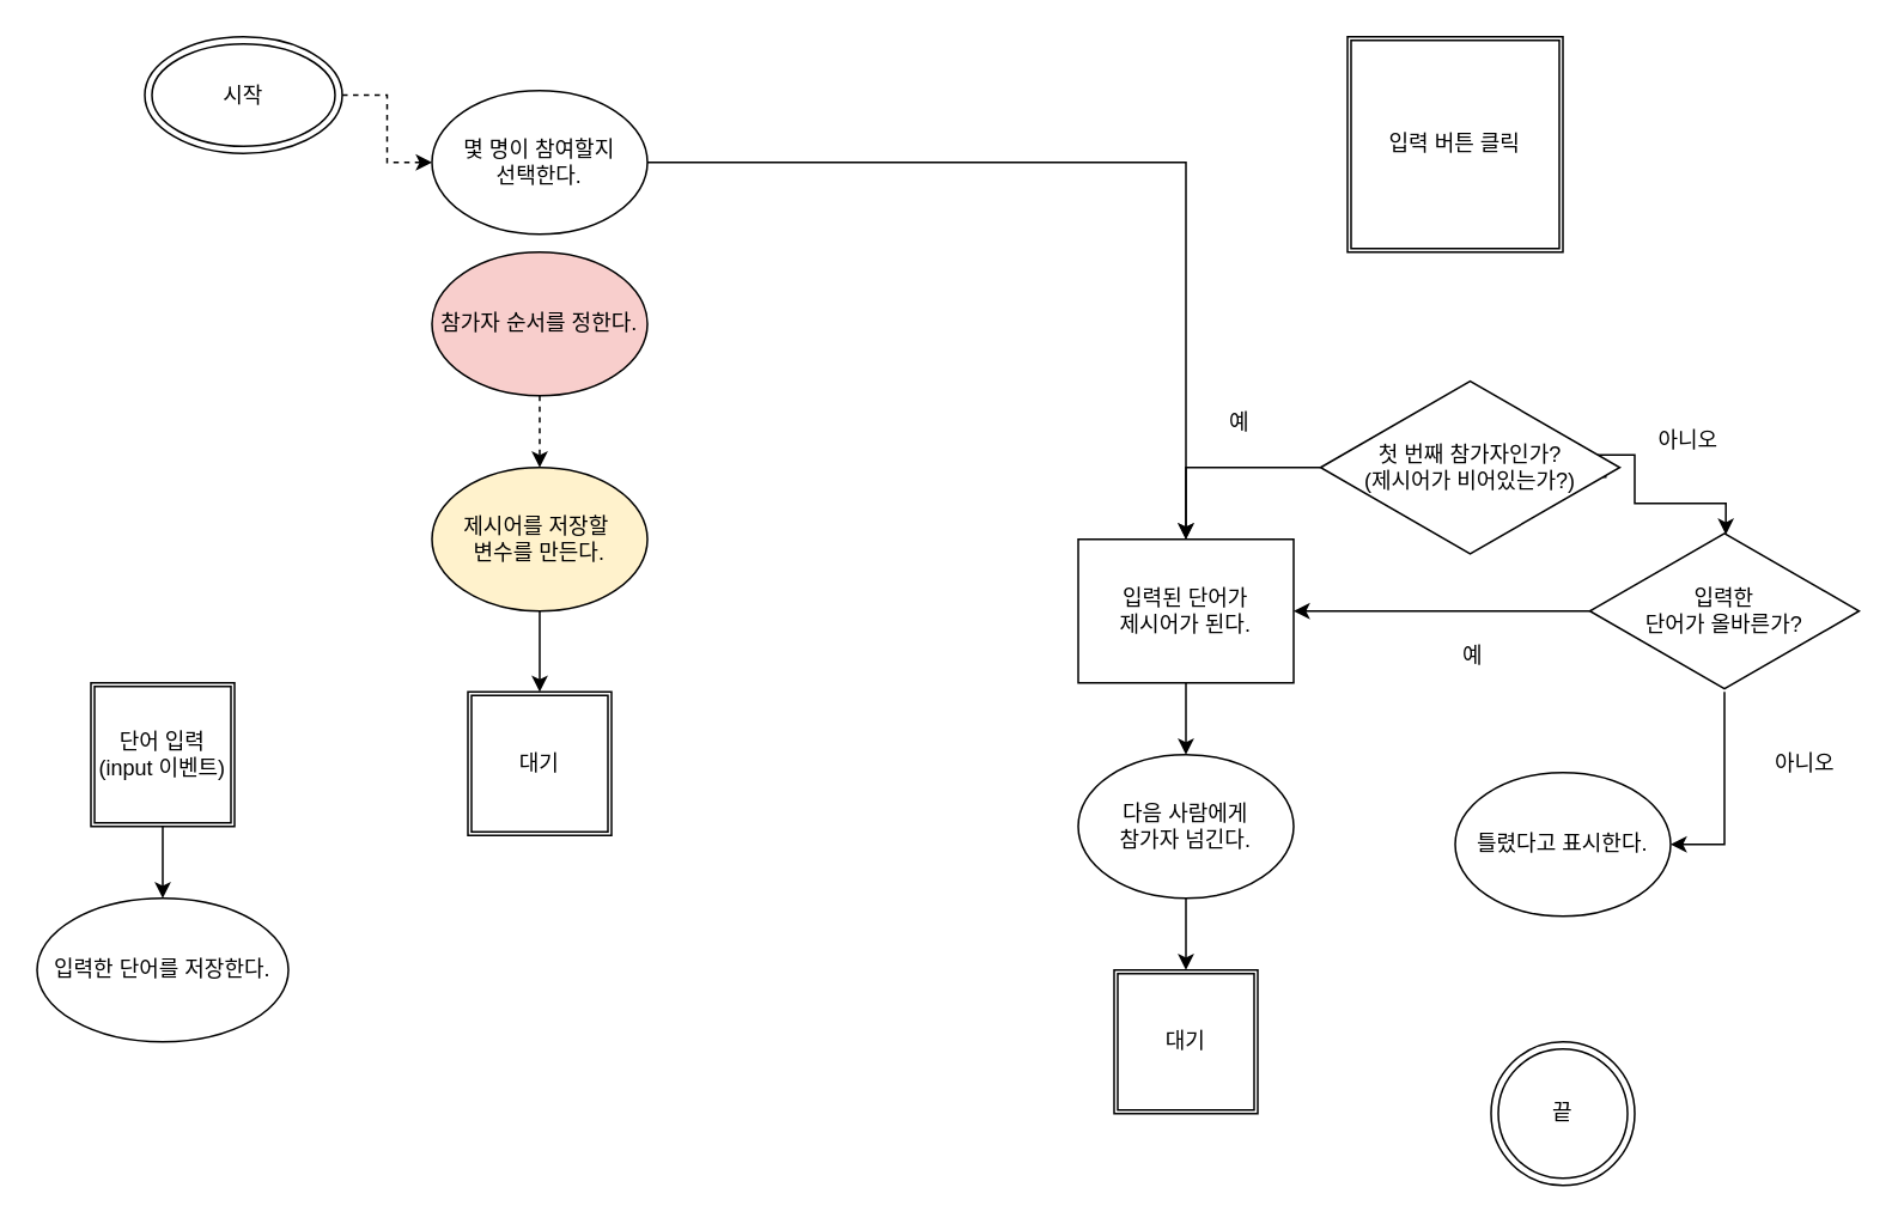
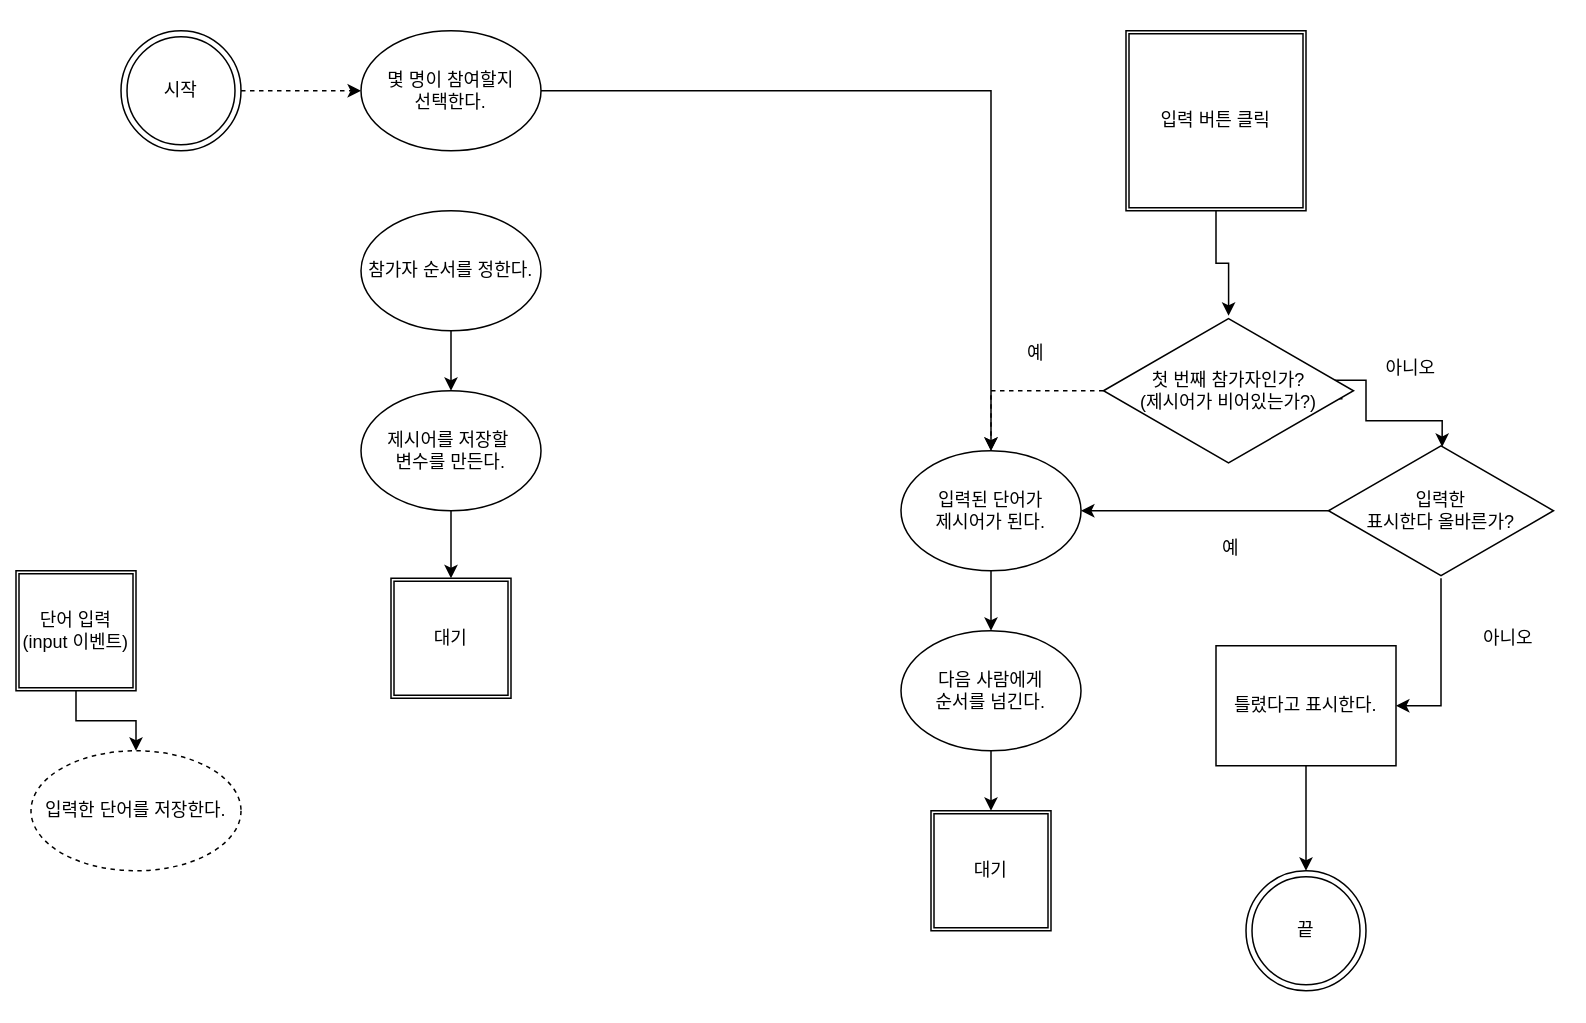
- <mxCell id="3" value="시작" style="ellipse;shape=doubleEllipse;whiteSpace=wrap;html=1;aspect=fixed;" parent="1" vertex="1"><mxGeometry x="80" y="20" width="110" height="65" as="geometry" /></mxCell>
+ <mxCell id="3" value="시작" style="ellipse;shape=doubleEllipse;whiteSpace=wrap;html=1;aspect=fixed;" parent="1" vertex="1"><mxGeometry x="80" y="20" width="80" height="80" as="geometry" /></mxCell>
- <mxCell id="7" value="몇 명이 참여할지&lt;br&gt;선택한다." style="ellipse;whiteSpace=wrap;html=1;" parent="1" vertex="1"><mxGeometry x="240" y="50" width="120" height="80" as="geometry" /></mxCell>
+ <mxCell id="7" value="몇 명이 참여할지&lt;br&gt;선택한다." style="ellipse;whiteSpace=wrap;html=1;" parent="1" vertex="1"><mxGeometry x="240" y="20" width="120" height="80" as="geometry" /></mxCell>
+ <mxCell id="9" style="edgeStyle=orthogonalEdgeStyle;rounded=0;orthogonalLoop=1;jettySize=auto;html=1;" parent="1" source="10" target="18" edge="1"><mxGeometry relative="1" as="geometry" /></mxCell>
- <mxCell id="5" value="참가자 순서를 정한다." style="ellipse;whiteSpace=wrap;html=1;fillColor=#f8cecc;" parent="1" vertex="1"><mxGeometry x="240" y="140" width="120" height="80" as="geometry" /></mxCell>
+ <mxCell id="5" value="참가자 순서를 정한다." style="ellipse;whiteSpace=wrap;html=1;" parent="1" vertex="1"><mxGeometry x="240" y="140" width="120" height="80" as="geometry" /></mxCell>
- <mxCell id="4" value="" style="edgeStyle=orthogonalEdgeStyle;rounded=0;orthogonalLoop=1;jettySize=auto;html=1;dashed=1;" parent="1" source="5" target="30" edge="1"><mxGeometry relative="1" as="geometry" /></mxCell>
+ <mxCell id="4" value="" style="edgeStyle=orthogonalEdgeStyle;rounded=0;orthogonalLoop=1;jettySize=auto;html=1;" parent="1" source="5" target="30" edge="1"><mxGeometry relative="1" as="geometry" /></mxCell>
- <mxCell id="16" style="edgeStyle=orthogonalEdgeStyle;rounded=0;orthogonalLoop=1;jettySize=auto;html=1;entryX=0.5;entryY=0;entryDx=0;entryDy=0;" parent="1" source="18" target="12" edge="1"><mxGeometry relative="1" as="geometry" /></mxCell>
+ <mxCell id="16" style="edgeStyle=orthogonalEdgeStyle;rounded=0;orthogonalLoop=1;jettySize=auto;html=1;entryX=0.5;entryY=0;entryDx=0;entryDy=0;dashed=1;" parent="1" source="18" target="12" edge="1"><mxGeometry relative="1" as="geometry" /></mxCell>
- <mxCell id="30" value="제시어를 저장할&amp;nbsp;&lt;br&gt;변수를 만든다." style="ellipse;whiteSpace=wrap;html=1;fillColor=#fff2cc;" parent="1" vertex="1"><mxGeometry x="240" y="260" width="120" height="80" as="geometry" /></mxCell>
+ <mxCell id="30" value="제시어를 저장할&amp;nbsp;&lt;br&gt;변수를 만든다." style="ellipse;whiteSpace=wrap;html=1;" parent="1" vertex="1"><mxGeometry x="240" y="260" width="120" height="80" as="geometry" /></mxCell>
- <mxCell id="12" value="입력된 단어가&lt;br&gt;제시어가 된다." style="whiteSpace=wrap;html=1;rounded=0;" parent="1" vertex="1"><mxGeometry x="600" y="300" width="120" height="80" as="geometry" /></mxCell>
+ <mxCell id="12" value="입력된 단어가&lt;br&gt;제시어가 된다." style="ellipse;whiteSpace=wrap;html=1;" parent="1" vertex="1"><mxGeometry x="600" y="300" width="120" height="80" as="geometry" /></mxCell>
- <mxCell id="21" value="입력한 &lt;br&gt;단어가 올바른가?" style="html=1;whiteSpace=wrap;aspect=fixed;shape=isoRectangle;" parent="1" vertex="1"><mxGeometry x="885" y="295" width="150" height="90" as="geometry" /></mxCell>
+ <mxCell id="21" value="입력한 &lt;br&gt;표시한다 올바른가?" style="html=1;whiteSpace=wrap;aspect=fixed;shape=isoRectangle;" parent="1" vertex="1"><mxGeometry x="885" y="295" width="150" height="90" as="geometry" /></mxCell>
- <mxCell id="32" value="단어 입력&lt;br&gt;(input 이벤트)" style="shape=ext;double=1;whiteSpace=wrap;html=1;aspect=fixed;" parent="1" vertex="1"><mxGeometry x="50" y="380" width="80" height="80" as="geometry" /></mxCell>
+ <mxCell id="32" value="단어 입력&lt;br&gt;(input 이벤트)" style="shape=ext;double=1;whiteSpace=wrap;html=1;aspect=fixed;" parent="1" vertex="1"><mxGeometry x="10" y="380" width="80" height="80" as="geometry" /></mxCell>
- <mxCell id="23" value="다음 사람에게&lt;br&gt;참가자 넘긴다." style="ellipse;whiteSpace=wrap;html=1;" parent="1" vertex="1"><mxGeometry x="600" y="420" width="120" height="80" as="geometry" /></mxCell>
+ <mxCell id="23" value="다음 사람에게&lt;br&gt;순서를 넘긴다." style="ellipse;whiteSpace=wrap;html=1;" parent="1" vertex="1"><mxGeometry x="600" y="420" width="120" height="80" as="geometry" /></mxCell>
- <mxCell id="27" value="틀렸다고 표시한다." style="ellipse;whiteSpace=wrap;html=1;" parent="1" vertex="1"><mxGeometry x="810" y="430" width="120" height="80" as="geometry" /></mxCell>
+ <mxCell id="27" value="틀렸다고 표시한다." style="whiteSpace=wrap;html=1;rounded=0;" parent="1" vertex="1"><mxGeometry x="810" y="430" width="120" height="80" as="geometry" /></mxCell>
- <mxCell id="33" value="입력한 단어를 저장한다." style="ellipse;whiteSpace=wrap;html=1;" parent="1" vertex="1"><mxGeometry x="20" y="500" width="140" height="80" as="geometry" /></mxCell>
+ <mxCell id="33" value="입력한 단어를 저장한다." style="ellipse;whiteSpace=wrap;html=1;dashed=1;" parent="1" vertex="1"><mxGeometry x="20" y="500" width="140" height="80" as="geometry" /></mxCell>
+ <mxCell id="26" style="edgeStyle=orthogonalEdgeStyle;rounded=0;orthogonalLoop=1;jettySize=auto;html=1;entryX=0.5;entryY=0;entryDx=0;entryDy=0;" parent="1" source="27" target="15" edge="1"><mxGeometry relative="1" as="geometry" /></mxCell>
